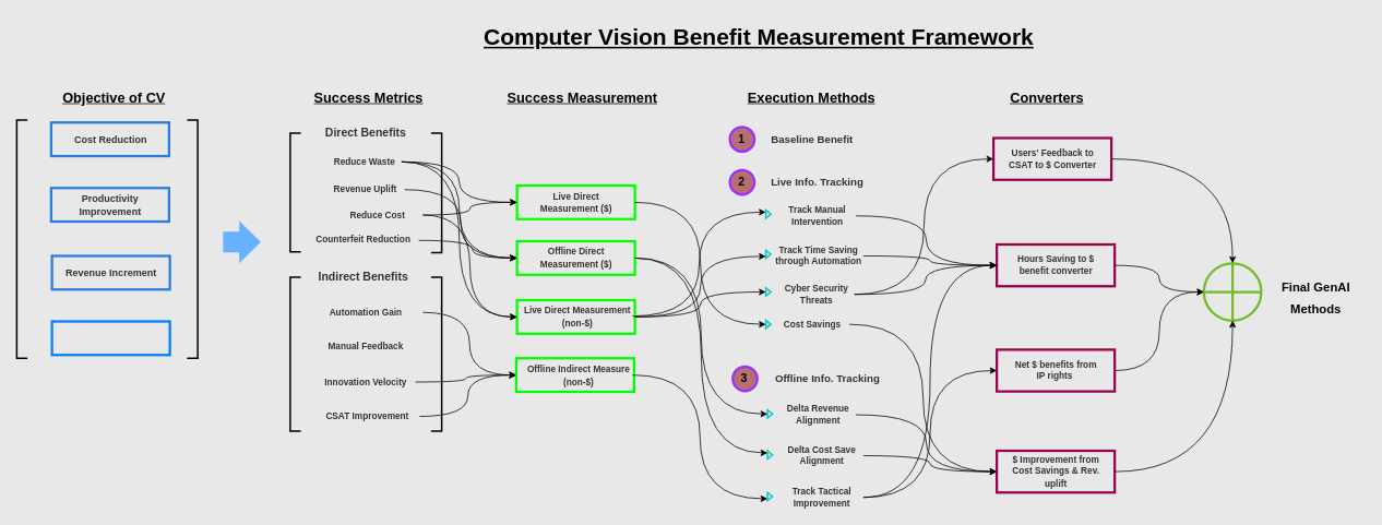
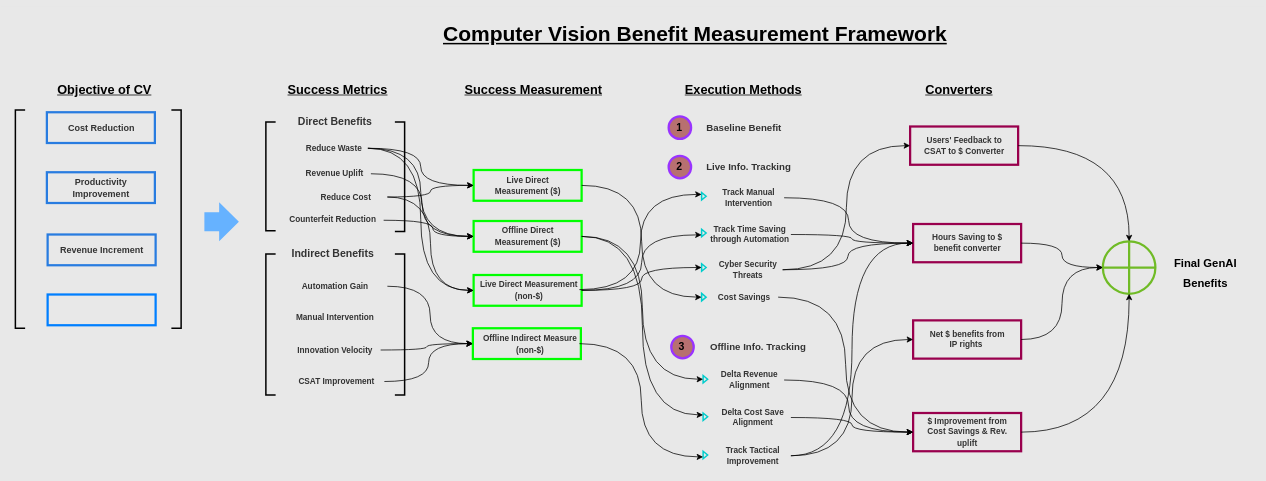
- <mxCell id="100" value="&lt;h2&gt;&lt;b&gt;&lt;font style=&quot;font-size: 15px;&quot;&gt;Final GenAI Methods&lt;/font&gt;&lt;/b&gt;&lt;/h2&gt;" style="text;html=1;align=center;verticalAlign=middle;whiteSpace=wrap;rounded=0;fontSize=14;" parent="1" vertex="1"><mxGeometry x="1548" y="338" width="118" height="30" as="geometry" /></mxCell>
+ <mxCell id="100" value="&lt;h2&gt;&lt;b&gt;&lt;font style=&quot;font-size: 15px;&quot;&gt;Final GenAI Benefits&lt;/font&gt;&lt;/b&gt;&lt;/h2&gt;" style="text;html=1;align=center;verticalAlign=middle;whiteSpace=wrap;rounded=0;fontSize=14;" parent="1" vertex="1"><mxGeometry x="1548" y="338" width="118" height="30" as="geometry" /></mxCell>
- <mxCell id="29" value="&lt;h5&gt;&lt;font style=&quot;color: rgb(51, 51, 51); font-size: 11px;&quot;&gt;&lt;b&gt;Manual Feedback&lt;/b&gt;&lt;/font&gt;&lt;/h5&gt;" style="text;html=1;align=center;verticalAlign=middle;whiteSpace=wrap;rounded=0;fontSize=12;" parent="1" vertex="1"><mxGeometry x="377" y="400" width="139" height="30" as="geometry" /></mxCell>
+ <mxCell id="29" value="&lt;h5&gt;&lt;font style=&quot;color: rgb(51, 51, 51); font-size: 11px;&quot;&gt;&lt;b&gt;Manual Intervention&lt;/b&gt;&lt;/font&gt;&lt;/h5&gt;" style="text;html=1;align=center;verticalAlign=middle;whiteSpace=wrap;rounded=0;fontSize=12;" parent="1" vertex="1"><mxGeometry x="377" y="400" width="139" height="30" as="geometry" /></mxCell>
